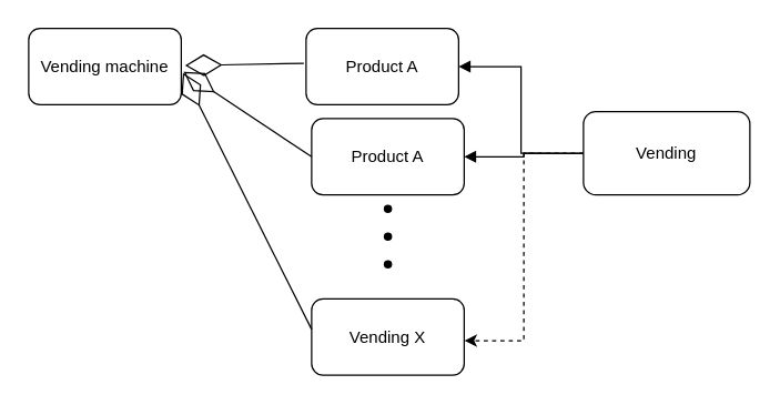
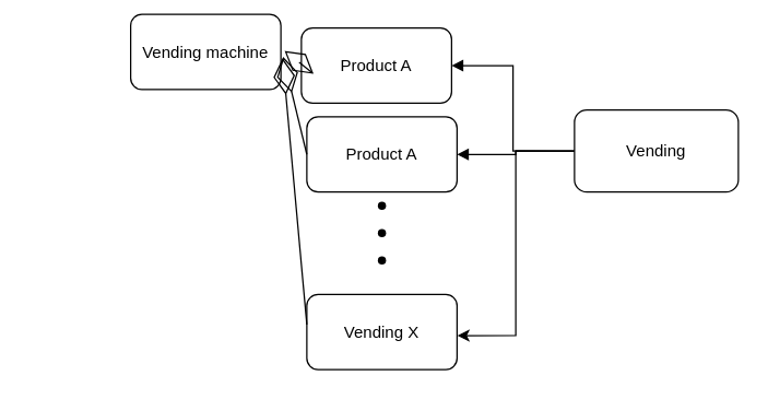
- <mxCell id="2" value="Vending machine" style="rounded=1;whiteSpace=wrap;html=1;" vertex="1" parent="1"><mxGeometry x="20" y="20" width="110" height="55" as="geometry" /></mxCell>
+ <mxCell id="2" value="Vending machine" style="rounded=1;whiteSpace=wrap;html=1;" vertex="1" parent="1"><mxGeometry x="95" y="10" width="110" height="55" as="geometry" /></mxCell>
- <mxCell id="12" style="edgeStyle=orthogonalEdgeStyle;rounded=0;orthogonalLoop=1;jettySize=auto;html=1;exitX=0;exitY=0.5;exitDx=0;exitDy=0;entryX=1.002;entryY=0.548;entryDx=0;entryDy=0;entryPerimeter=0;dashed=1;" edge="1" parent="1" source="13" target="6"><mxGeometry relative="1" as="geometry" /></mxCell>
+ <mxCell id="12" style="edgeStyle=orthogonalEdgeStyle;rounded=0;orthogonalLoop=1;jettySize=auto;html=1;exitX=0;exitY=0.5;exitDx=0;exitDy=0;entryX=1.002;entryY=0.548;entryDx=0;entryDy=0;entryPerimeter=0;" edge="1" parent="1" source="13" target="6"><mxGeometry relative="1" as="geometry" /></mxCell>
